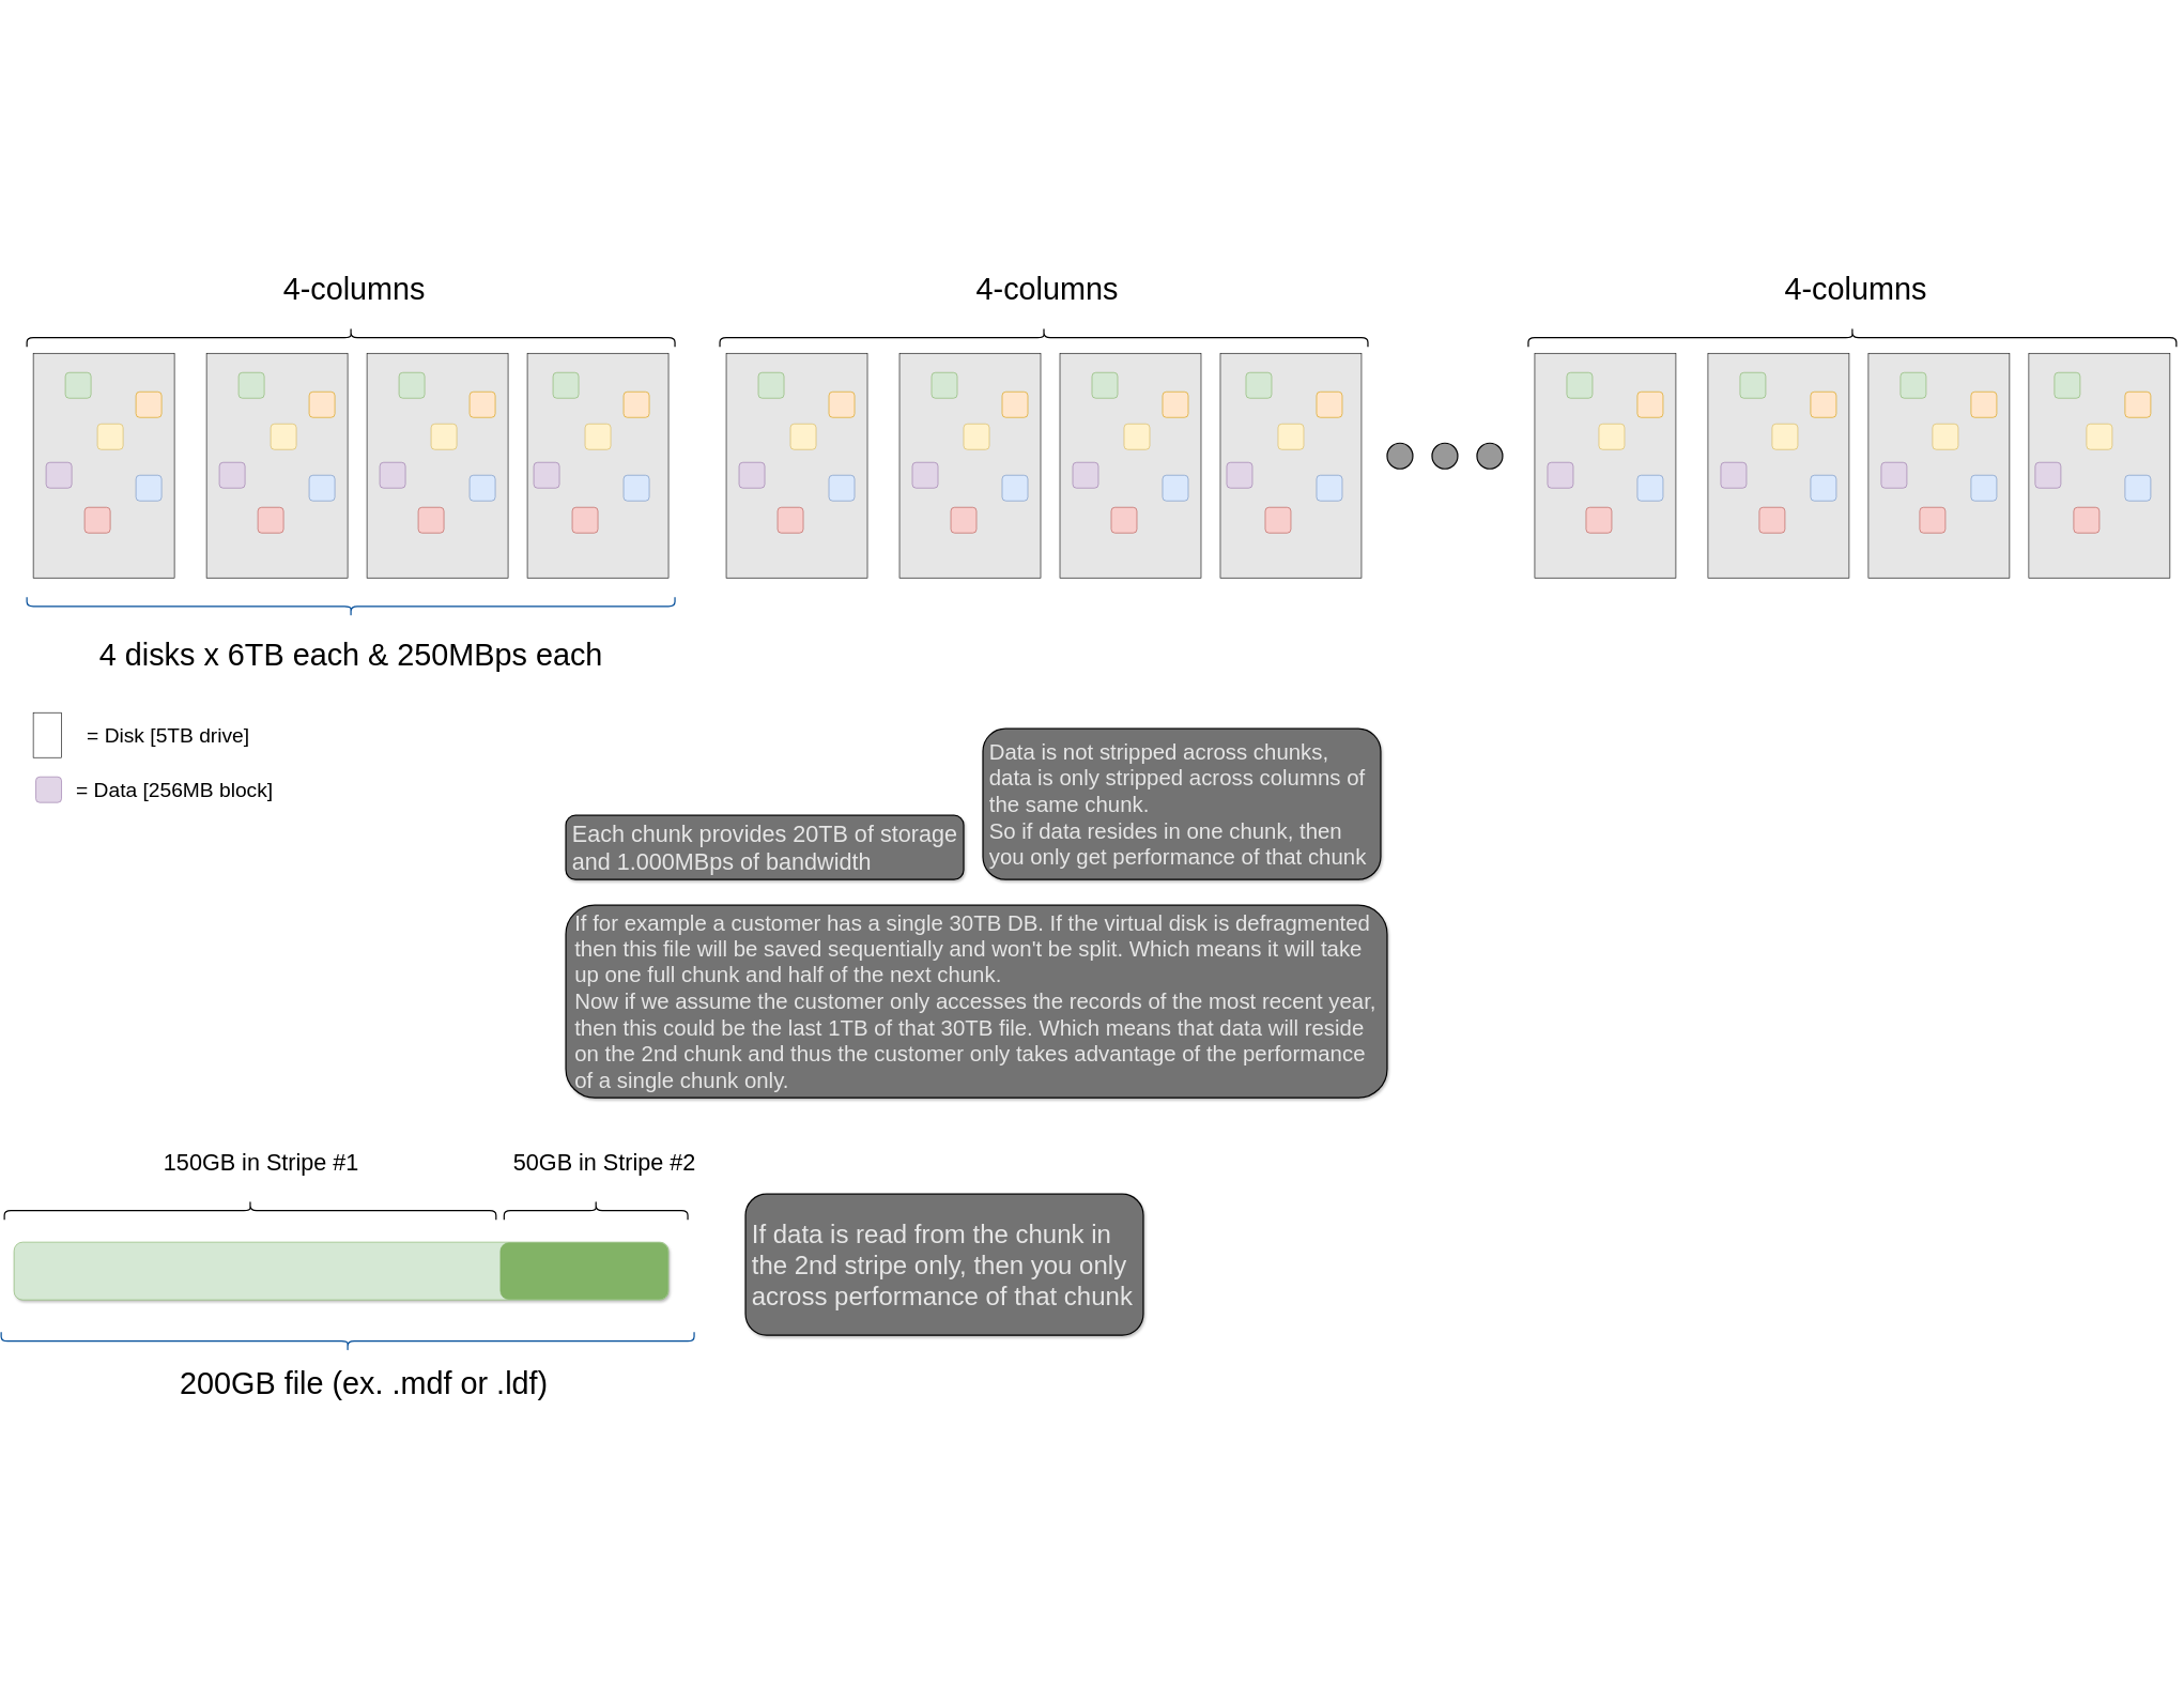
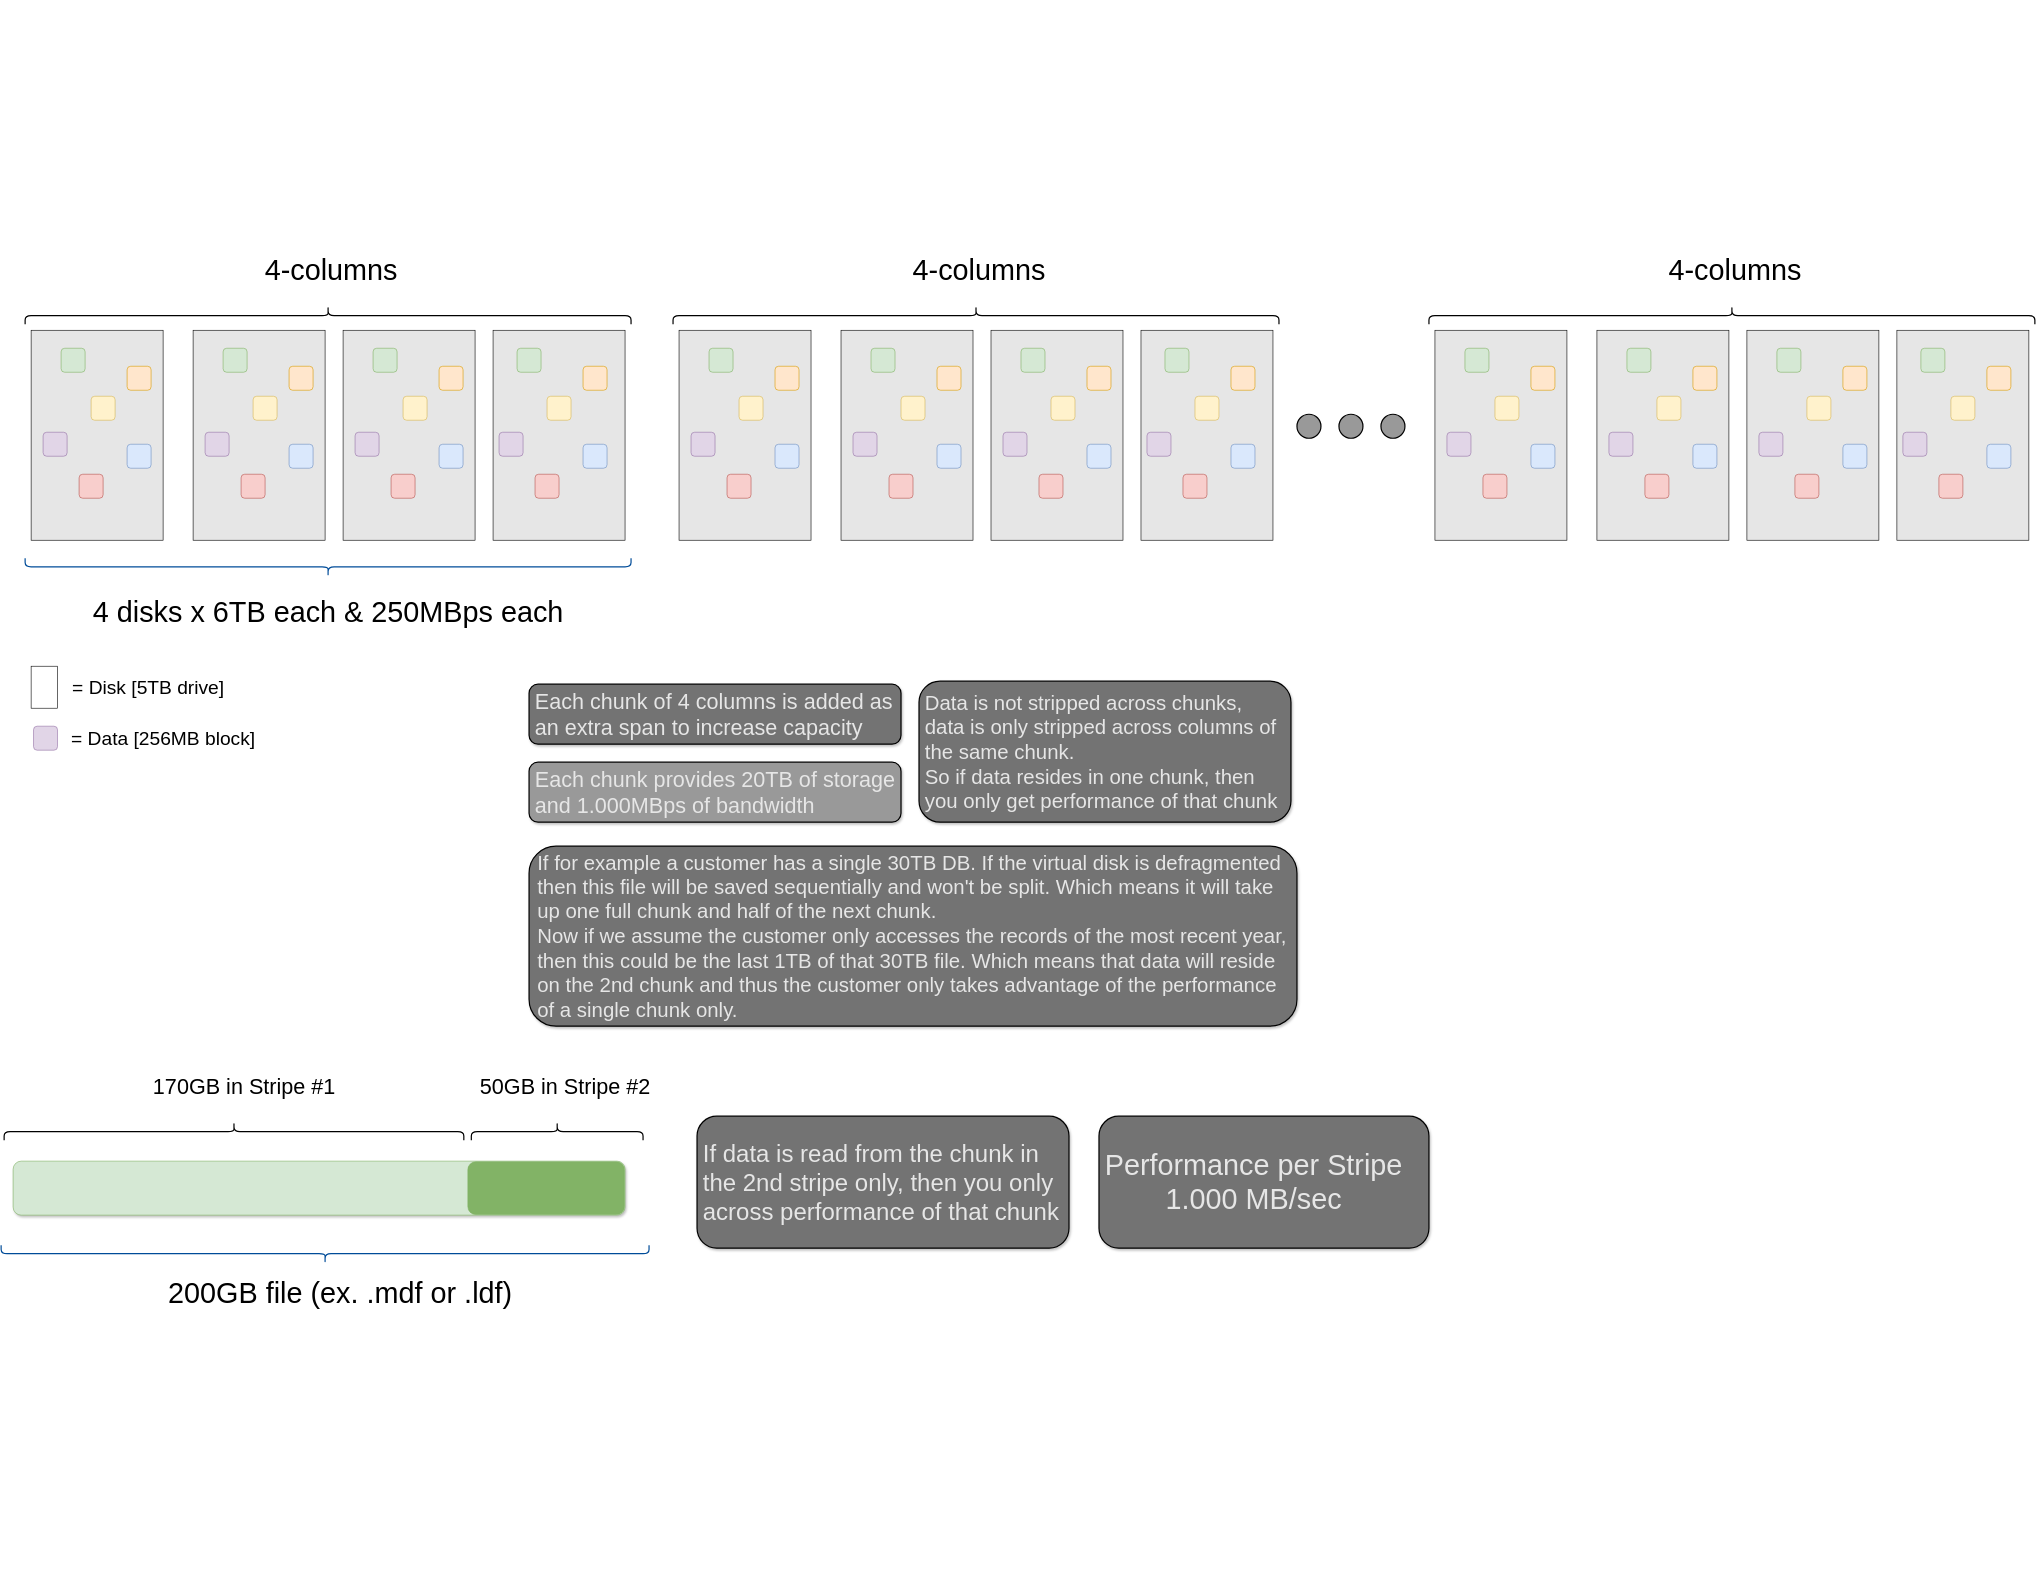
- <mxCell id="105" value="= Disk [5TB drive]" style="text;html=1;align=center;verticalAlign=middle;resizable=0;points=[];autosize=1;fontSize=32;" parent="17" vertex="1"><mxGeometry x="125" y="1125" width="270" height="40" as="geometry" /></mxCell>
+ <mxCell id="105" value="= Disk [5TB drive]" style="text;html=1;align=center;verticalAlign=middle;resizable=0;points=[];autosize=1;fontSize=32;" parent="17" vertex="1"><mxGeometry x="110" y="1125" width="270" height="40" as="geometry" /></mxCell>
+ <mxCell id="108" value="&lt;span style=&quot;&quot;&gt;Each chunk of 4 columns is added as&lt;/span&gt;&lt;br style=&quot;&quot;&gt;&lt;span style=&quot;&quot;&gt;an extra span to increase capacity&lt;/span&gt;" style="rounded=1;whiteSpace=wrap;html=1;shadow=1;strokeColor=#000000;strokeWidth=2;fillColor=#737373;fontSize=36;fontColor=#E6E6E6;align=left;spacingLeft=8;spacingRight=8;" parent="17" vertex="1"><mxGeometry x="880" y="1140" width="620" height="100" as="geometry" /></mxCell>
- <mxCell id="109" value="Each chunk provides 20TB of storage&lt;br&gt;and 1.000MBps of bandwidth" style="rounded=1;whiteSpace=wrap;html=1;shadow=1;strokeColor=#000000;strokeWidth=2;fillColor=#737373;fontSize=36;fontColor=#E6E6E6;align=left;spacingLeft=8;spacingRight=8;" parent="17" vertex="1"><mxGeometry x="880" y="1270" width="620" height="100" as="geometry" /></mxCell>
+ <mxCell id="109" value="Each chunk provides 20TB of storage&lt;br&gt;and 1.000MBps of bandwidth" style="rounded=1;whiteSpace=wrap;html=1;shadow=1;strokeColor=#000000;strokeWidth=2;fillColor=#999999;fontSize=36;fontColor=#E6E6E6;align=left;spacingLeft=8;spacingRight=8;" parent="17" vertex="1"><mxGeometry x="880" y="1270" width="620" height="100" as="geometry" /></mxCell>
- <mxCell id="6" value="150GB in Stripe #1" style="text;html=1;align=center;verticalAlign=middle;resizable=0;points=[];autosize=1;fontSize=36;" vertex="1" parent="1"><mxGeometry x="245" y="1785" width="320" height="50" as="geometry" /></mxCell>
+ <mxCell id="6" value="170GB in Stripe #1" style="text;html=1;align=center;verticalAlign=middle;resizable=0;points=[];autosize=1;fontSize=36;" vertex="1" parent="1"><mxGeometry x="245" y="1785" width="320" height="50" as="geometry" /></mxCell>
+ <mxCell id="11" value="Performance per Stripe&lt;br style=&quot;font-size: 48px;&quot;&gt;&lt;div style=&quot;text-align: center; font-size: 48px;&quot;&gt;&lt;span style=&quot;font-size: 48px;&quot;&gt;1.000 MB/sec&lt;/span&gt;&lt;/div&gt;" style="rounded=1;whiteSpace=wrap;html=1;shadow=1;strokeColor=#000000;strokeWidth=2;fillColor=#737373;fontSize=48;fontColor=#E6E6E6;align=left;spacingLeft=8;spacingRight=8;" vertex="1" parent="1"><mxGeometry x="1830" y="1860" width="550" height="220" as="geometry" /></mxCell>
